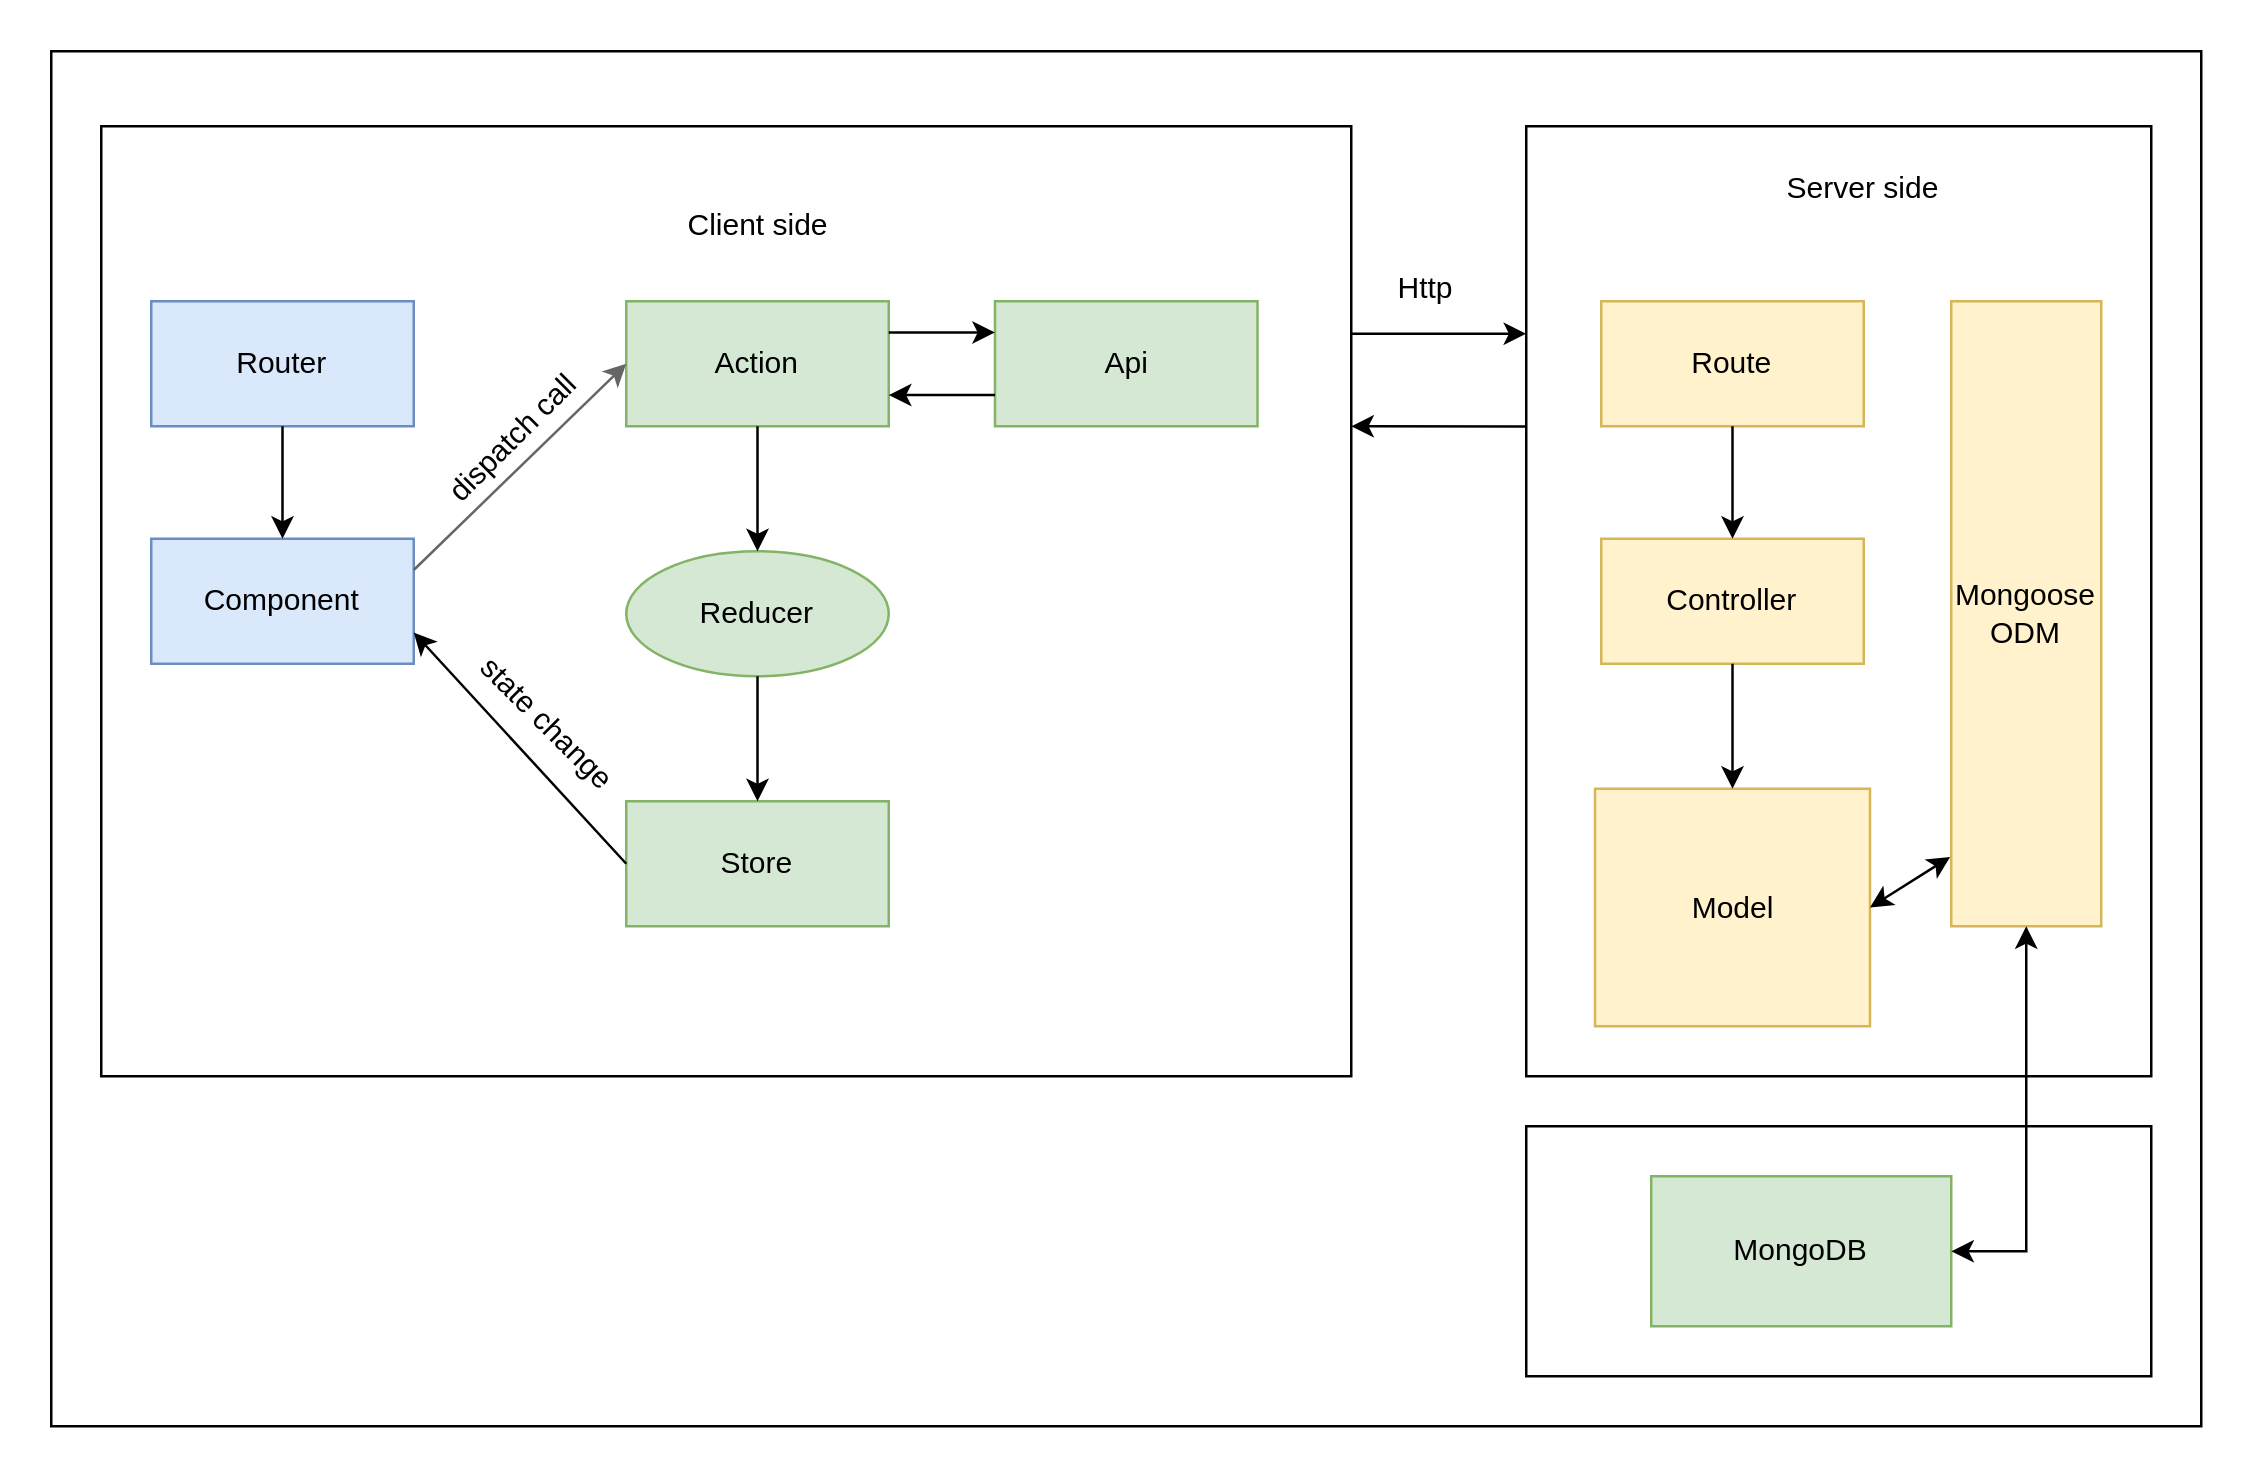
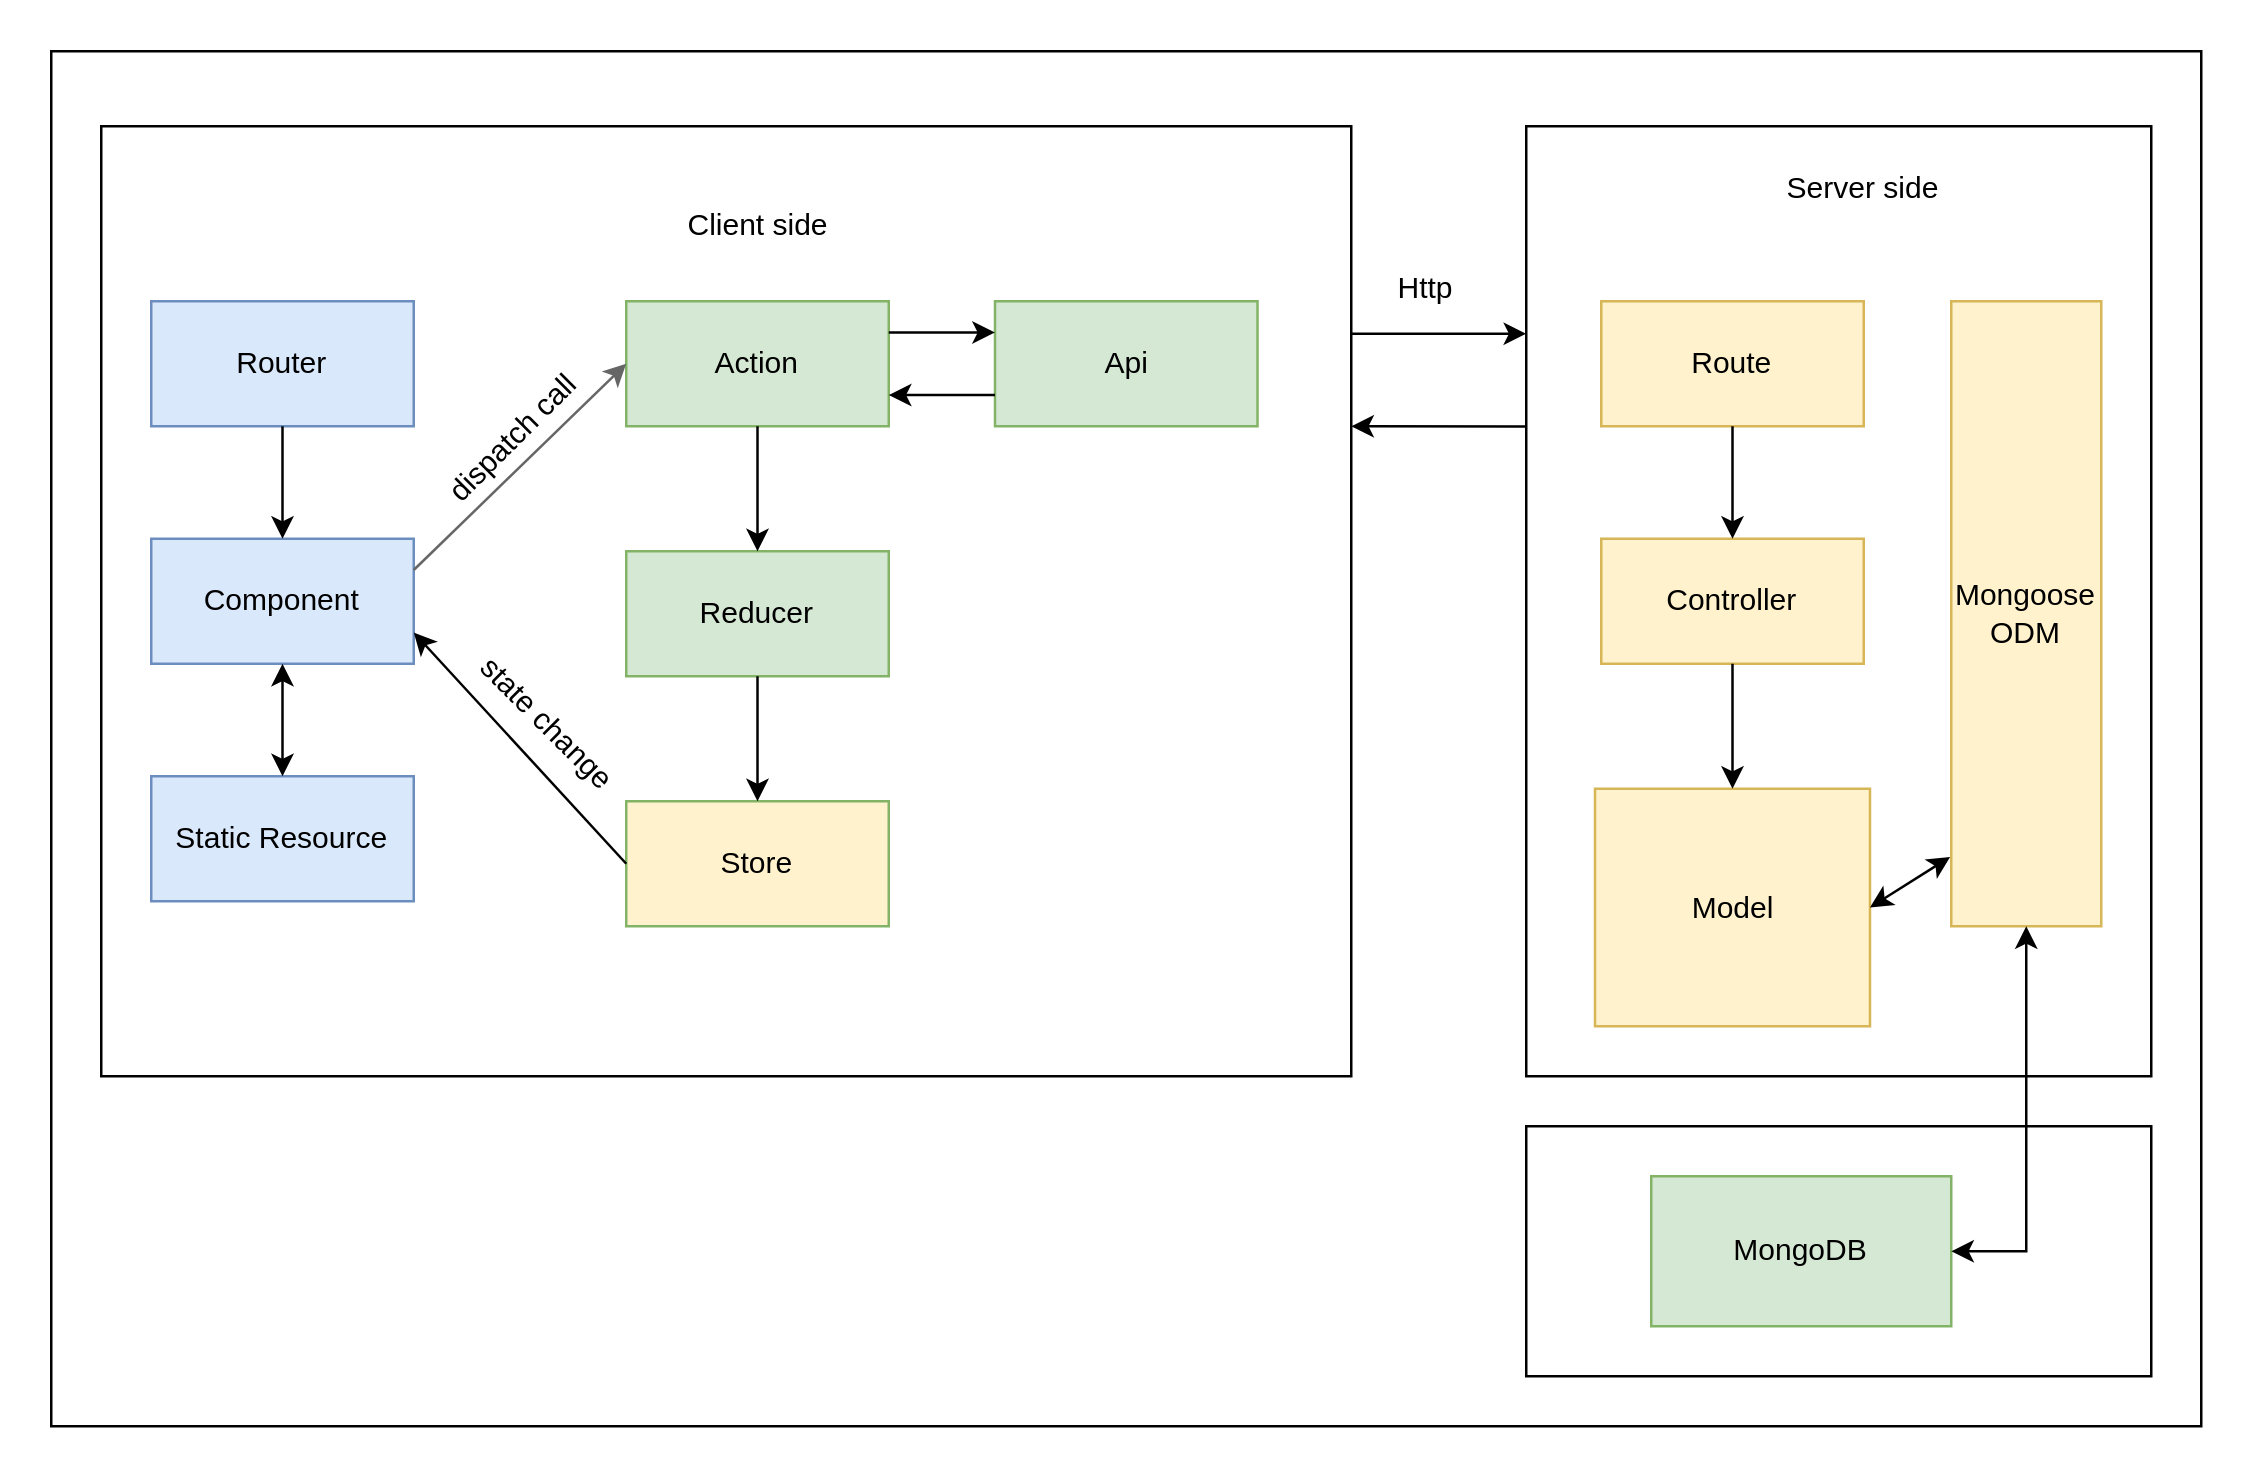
- <mxCell id="8" value="Reducer" style="ellipse;whiteSpace=wrap;html=1;fillColor=#d5e8d4;strokeColor=#82b366;" vertex="1" parent="1"><mxGeometry x="250" y="220" width="105" height="50" as="geometry" /></mxCell>
+ <mxCell id="8" value="Reducer" style="rounded=0;whiteSpace=wrap;html=1;fillColor=#d5e8d4;strokeColor=#82b366;" vertex="1" parent="1"><mxGeometry x="250" y="220" width="105" height="50" as="geometry" /></mxCell>
+ <mxCell id="30" value="" style="endArrow=classic;startArrow=classic;html=1;rounded=0;fontColor=#000000;exitX=0.5;exitY=1;exitDx=0;exitDy=0;" edge="1" parent="1" source="4" target="5"><mxGeometry width="50" height="50" relative="1" as="geometry"><mxPoint x="143" y="260" as="sourcePoint" /><mxPoint x="430" y="230" as="targetPoint" /></mxGeometry></mxCell>
+ <mxCell id="5" value="Static Resource" style="rounded=0;whiteSpace=wrap;html=1;fillColor=#dae8fc;strokeColor=#6c8ebf;" vertex="1" parent="1"><mxGeometry x="60" y="310" width="105" height="50" as="geometry" /></mxCell>
- <mxCell id="7" value="Store" style="rounded=0;whiteSpace=wrap;html=1;fillColor=#d5e8d4;strokeColor=#82b366;" vertex="1" parent="1"><mxGeometry x="250" y="320" width="105" height="50" as="geometry" /></mxCell>
+ <mxCell id="7" value="Store" style="rounded=0;whiteSpace=wrap;html=1;fillColor=#fff2cc;strokeColor=#82b366;" vertex="1" parent="1"><mxGeometry x="250" y="320" width="105" height="50" as="geometry" /></mxCell>
